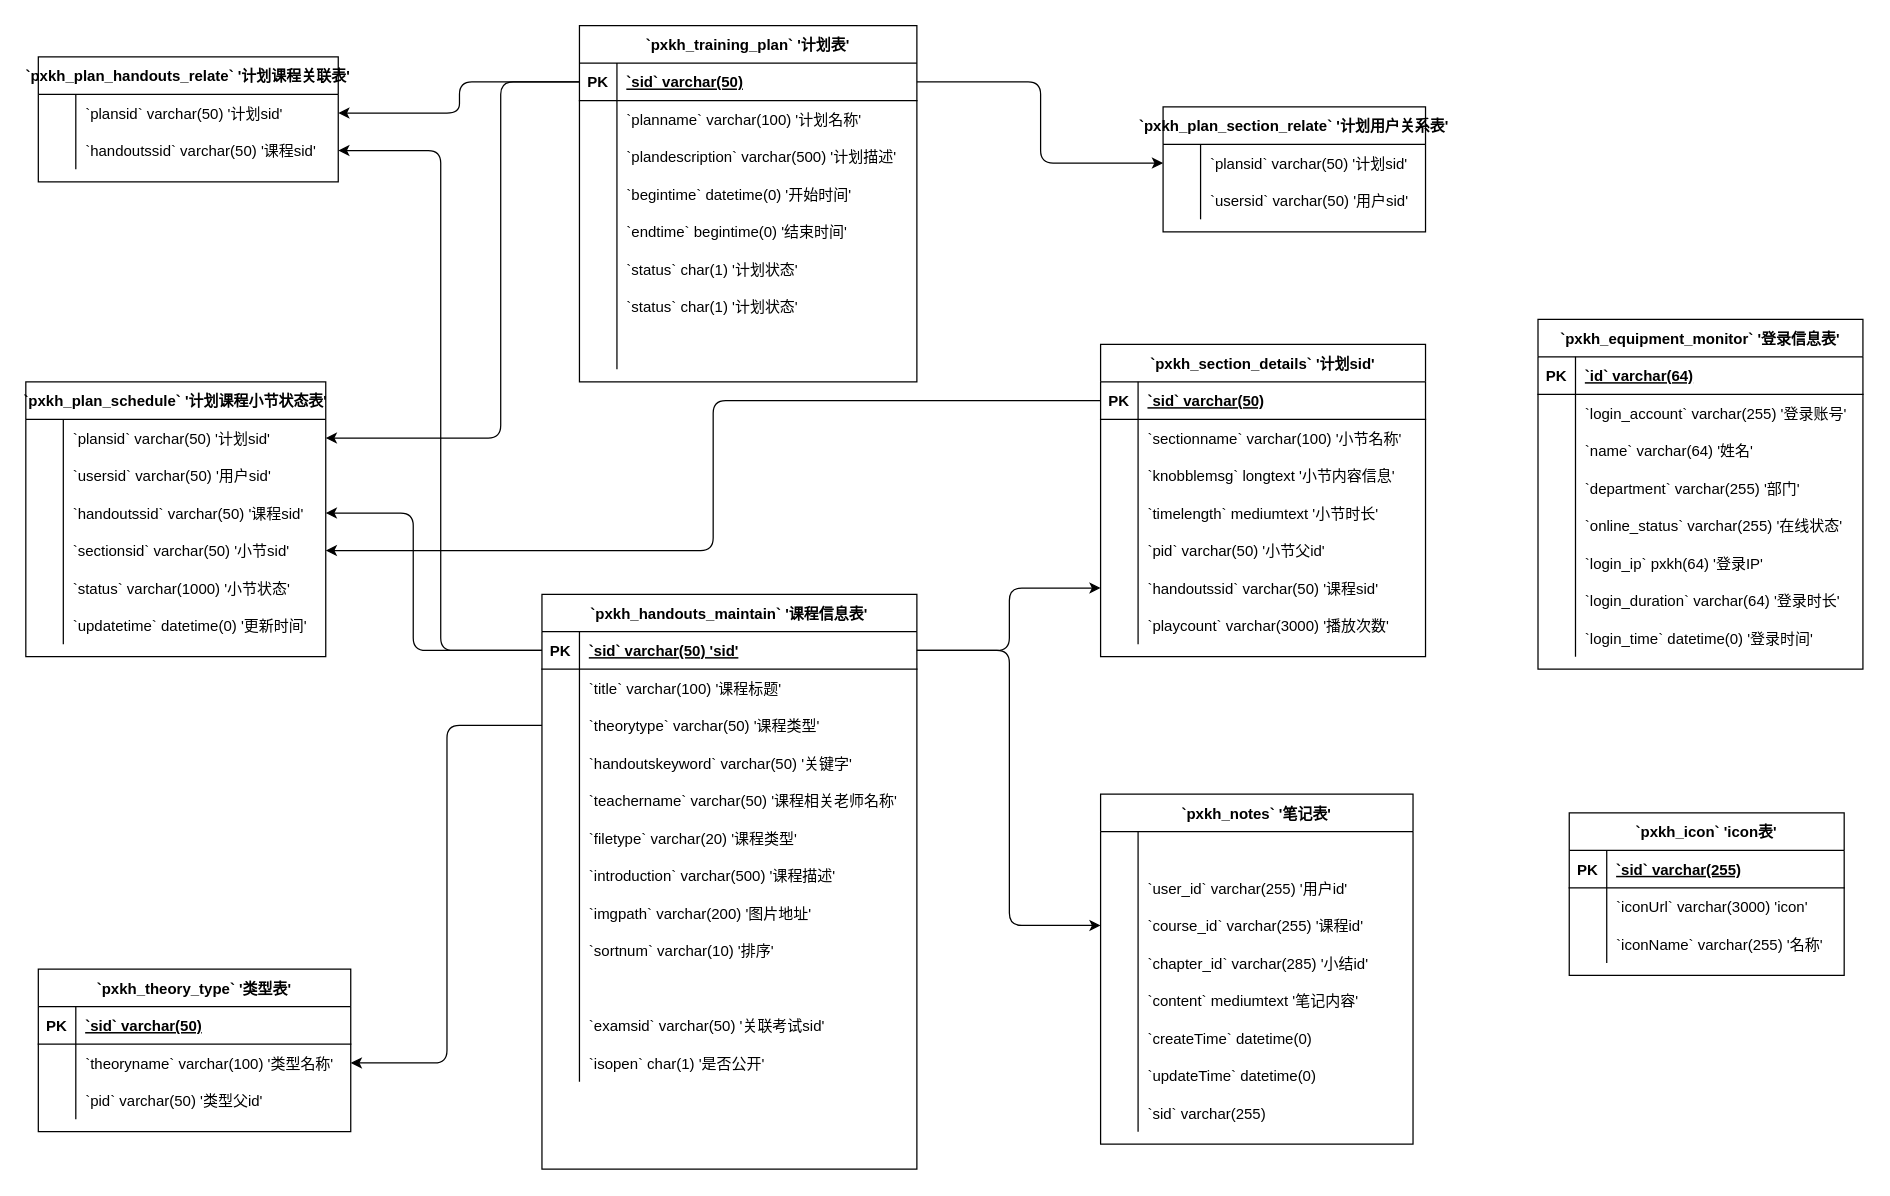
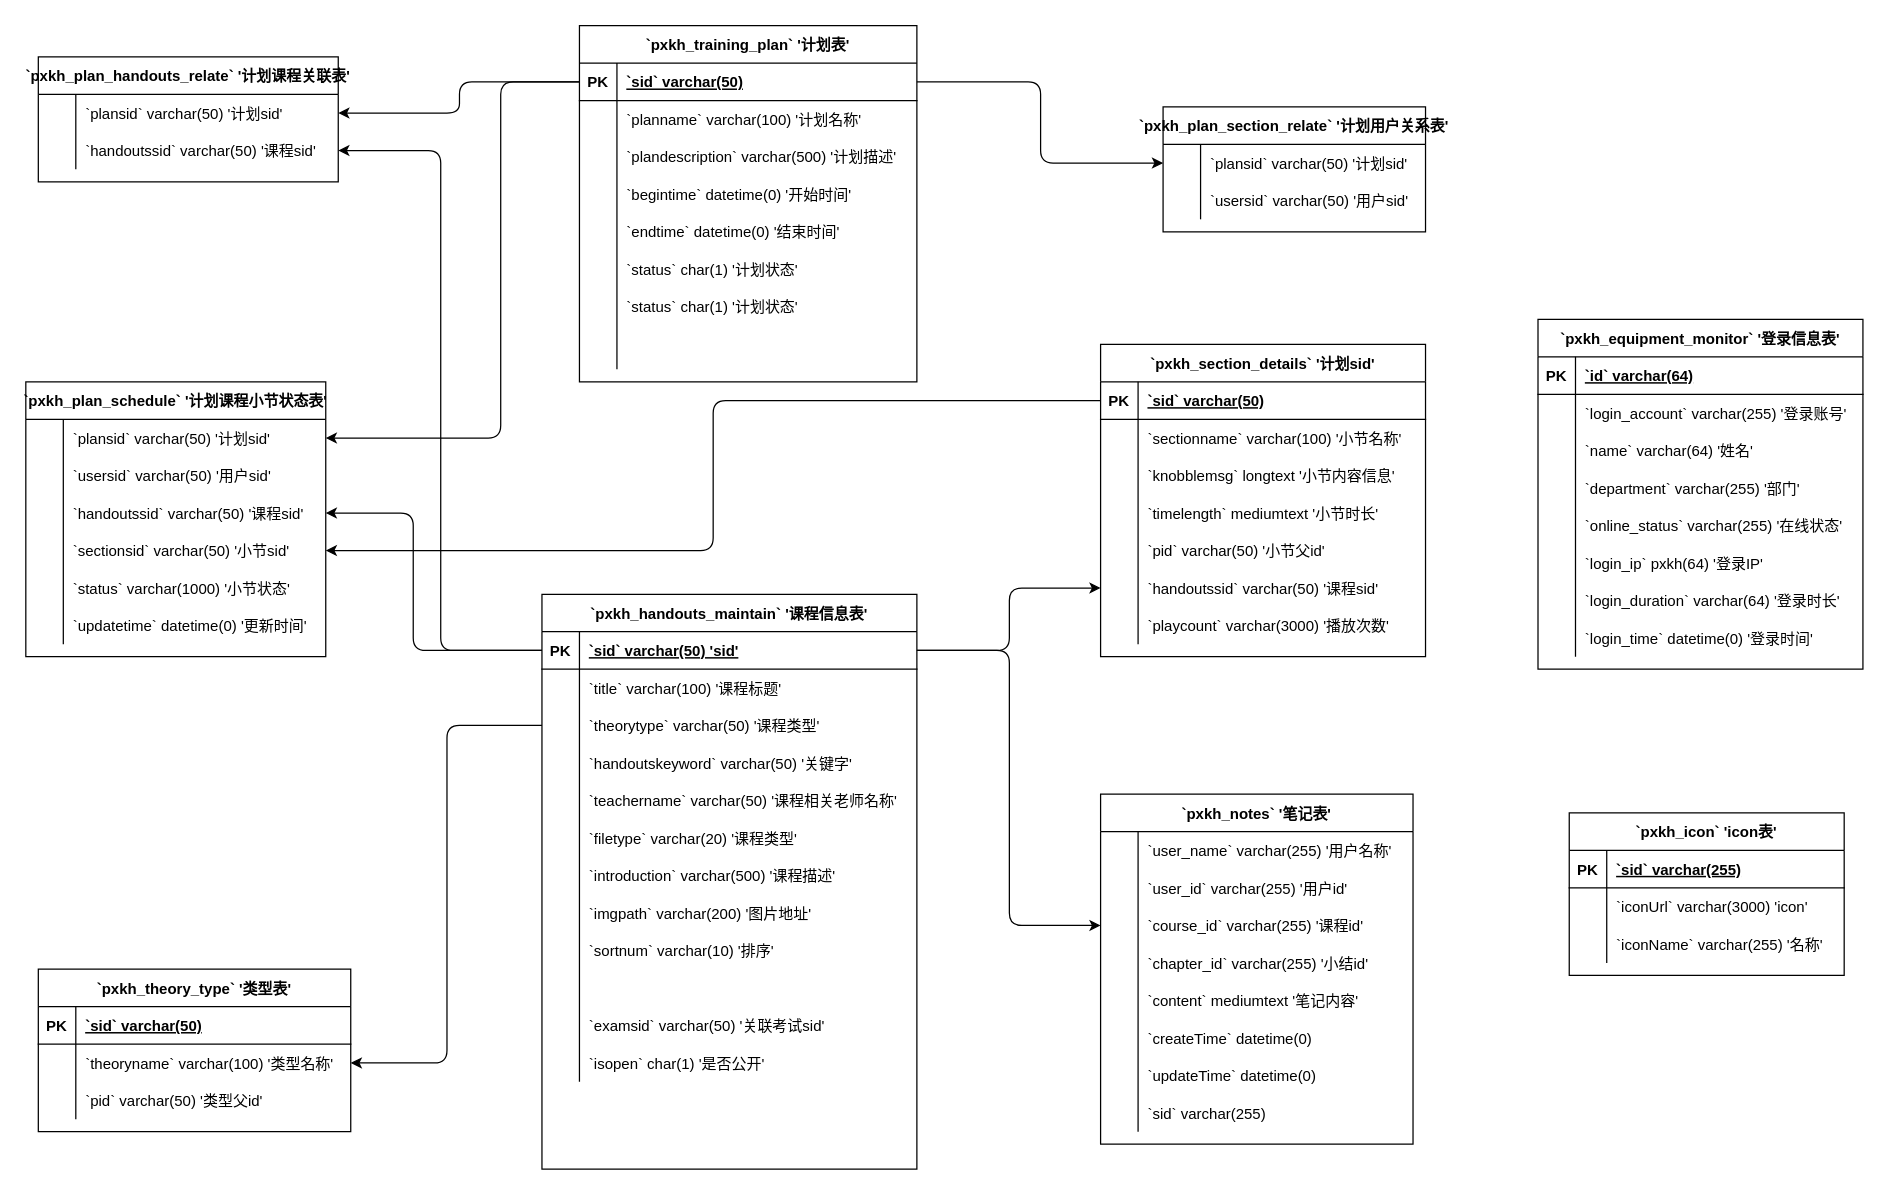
- <mxCell id="182" value="`endtime` begintime(0)   '结束时间'" style="shape=partialRectangle;overflow=hidden;connectable=0;fillColor=none;top=0;left=0;bottom=0;right=0;align=left;spacingLeft=6;" vertex="1" parent="180"><mxGeometry x="30" width="240" height="30" as="geometry" /></mxCell>
+ <mxCell id="182" value="`endtime` datetime(0)   '结束时间'" style="shape=partialRectangle;overflow=hidden;connectable=0;fillColor=none;top=0;left=0;bottom=0;right=0;align=left;spacingLeft=6;" vertex="1" parent="180"><mxGeometry x="30" width="240" height="30" as="geometry" /></mxCell>
+ <mxCell id="80" value="`user_name` varchar(255)    '用户名称'" style="shape=partialRectangle;overflow=hidden;connectable=0;fillColor=none;top=0;left=0;bottom=0;right=0;align=left;spacingLeft=6;" vertex="1" parent="78"><mxGeometry x="30" width="220" height="30" as="geometry" /></mxCell>
- <mxCell id="89" value="`chapter_id` varchar(285)    '小结id'" style="shape=partialRectangle;overflow=hidden;connectable=0;fillColor=none;top=0;left=0;bottom=0;right=0;align=left;spacingLeft=6;" vertex="1" parent="87"><mxGeometry x="30" width="220" height="30" as="geometry" /></mxCell>
+ <mxCell id="89" value="`chapter_id` varchar(255)    '小结id'" style="shape=partialRectangle;overflow=hidden;connectable=0;fillColor=none;top=0;left=0;bottom=0;right=0;align=left;spacingLeft=6;" vertex="1" parent="87"><mxGeometry x="30" width="220" height="30" as="geometry" /></mxCell>
